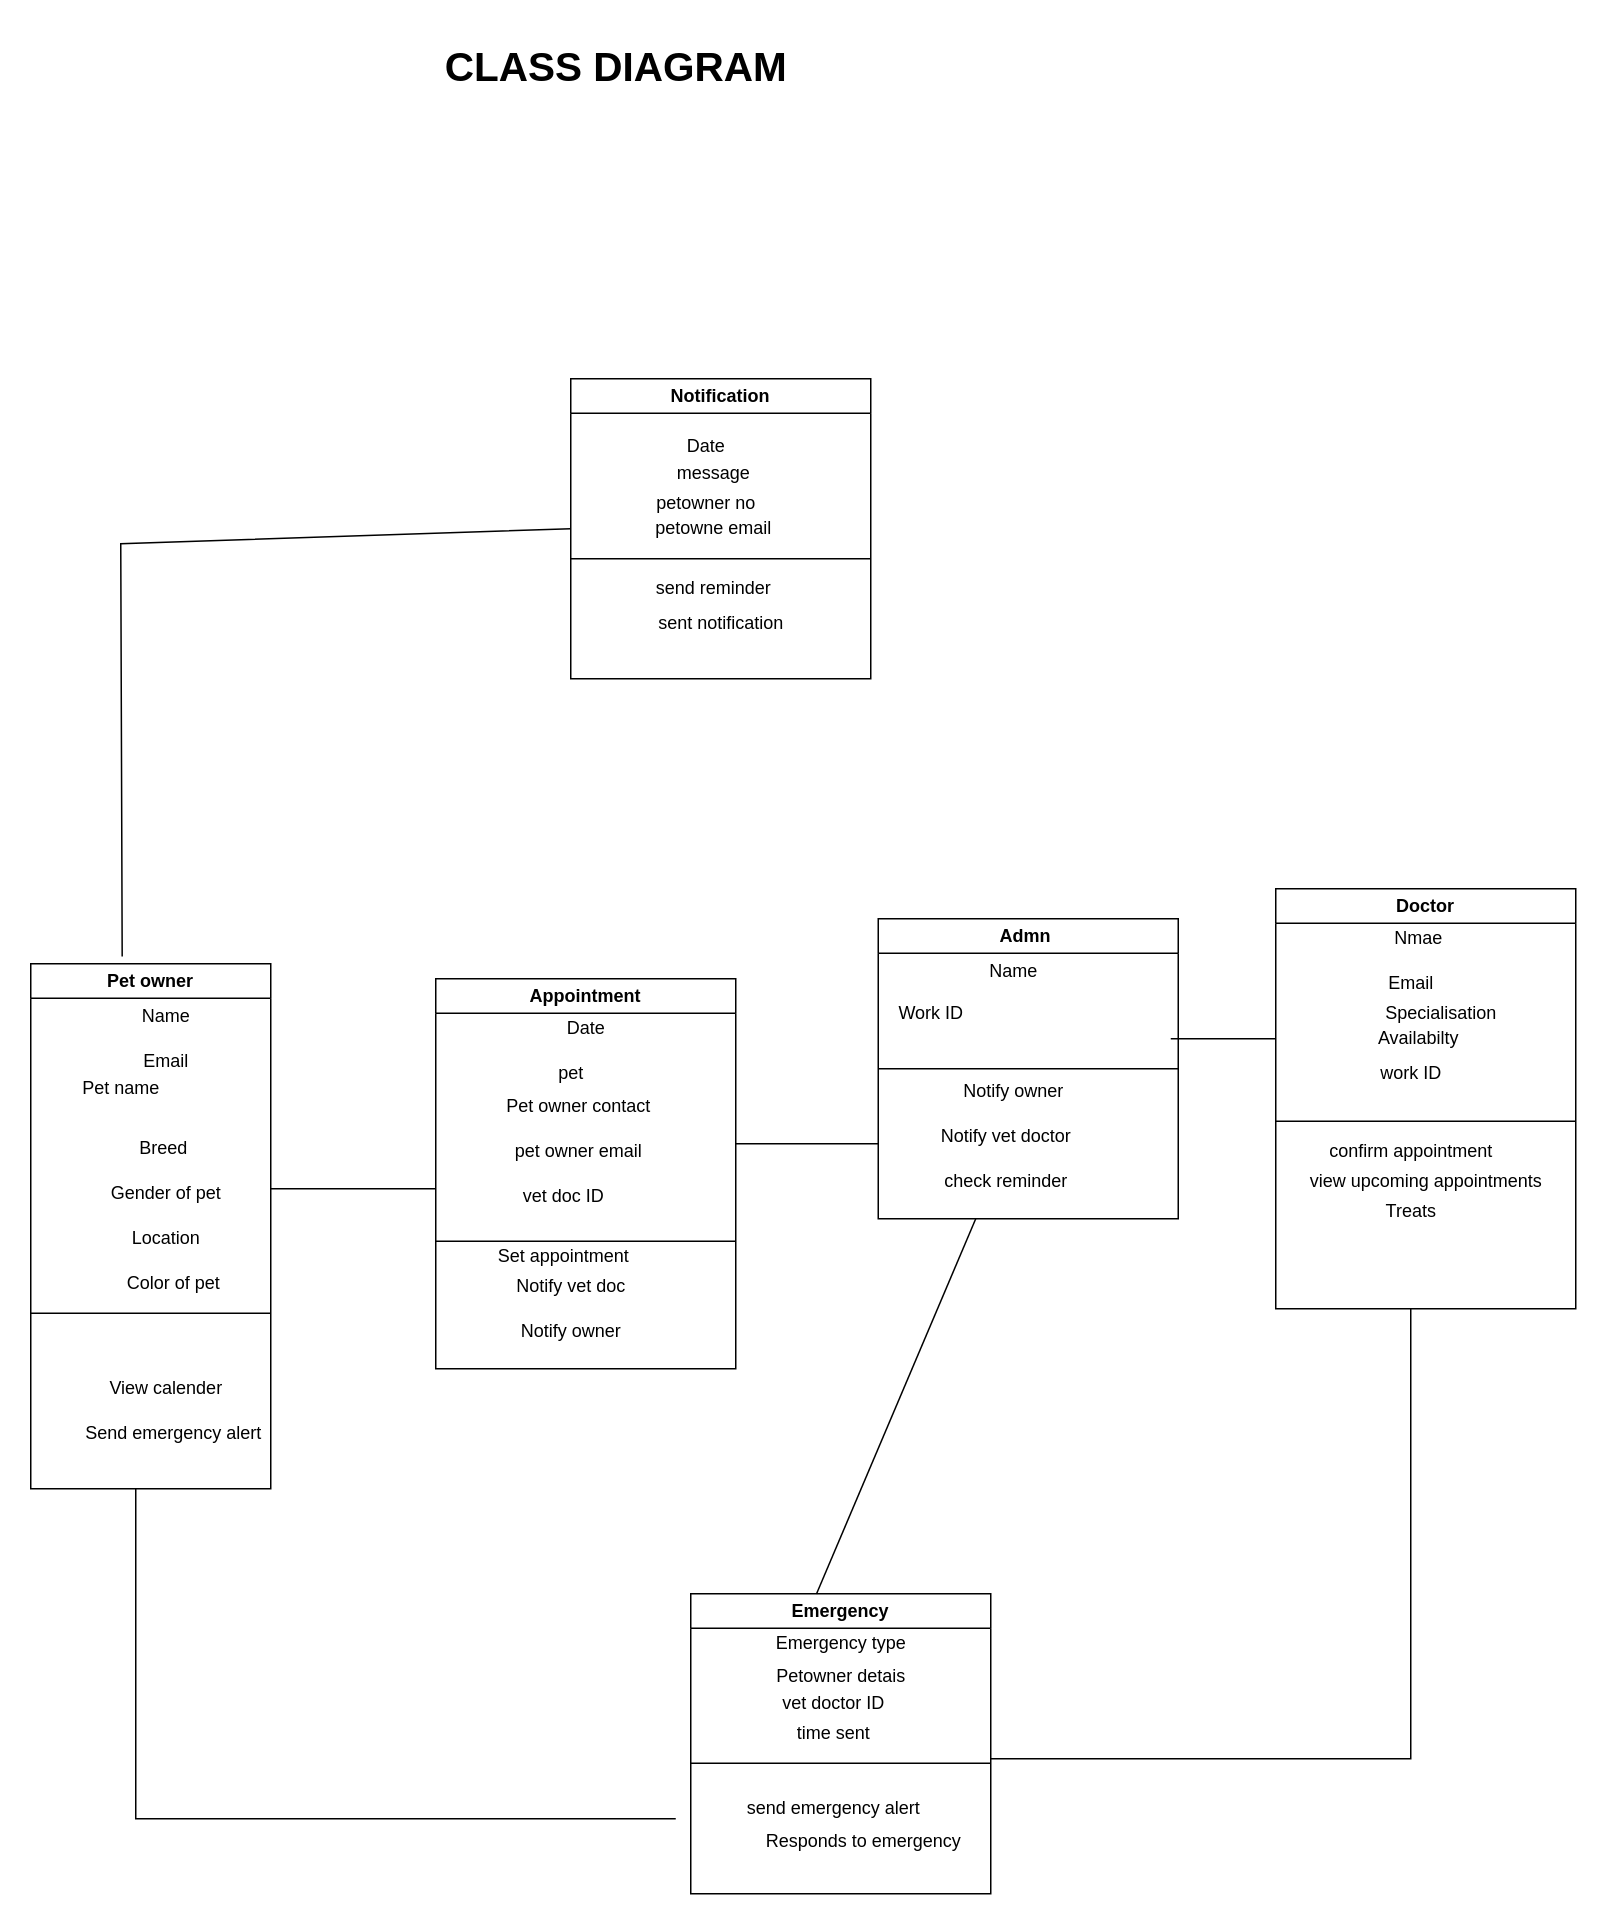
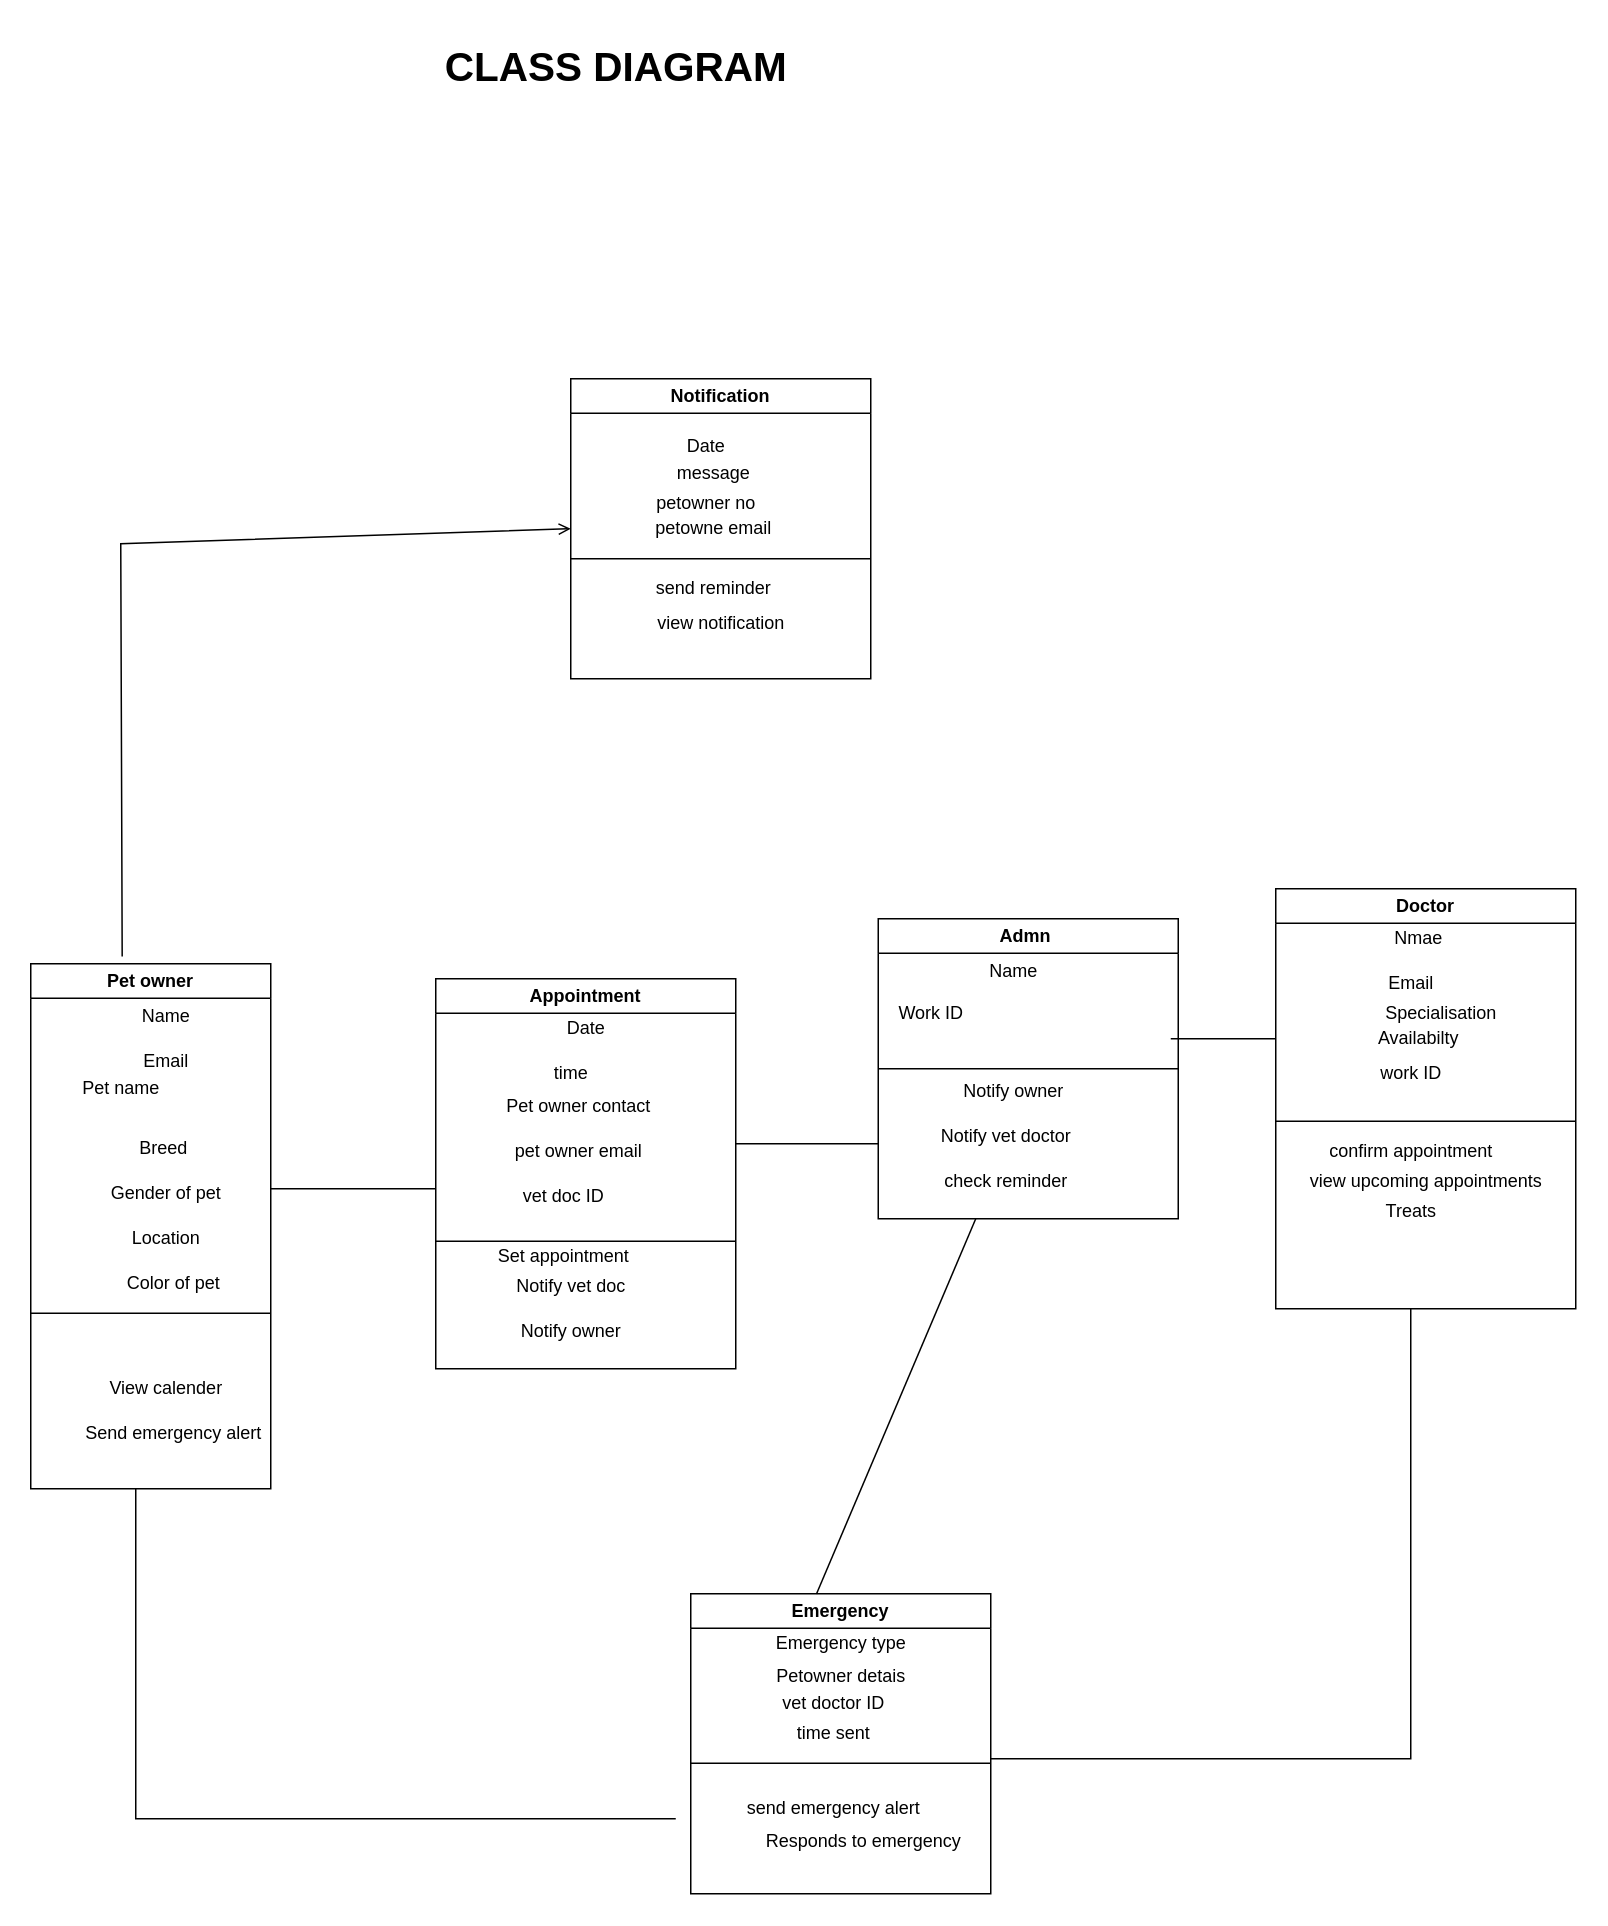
- <mxCell id="56" value="" style="endArrow=none;html=1;rounded=0;exitX=0.381;exitY=-0.014;exitDx=0;exitDy=0;exitPerimeter=0;entryX=0;entryY=0.5;entryDx=0;entryDy=0;" edge="1" parent="1" source="2" target="30"><mxGeometry width="50" height="50" relative="1" as="geometry"><mxPoint x="80" y="612" as="sourcePoint" /><mxPoint x="81" y="392" as="targetPoint" /><Array as="points"><mxPoint x="80" y="362" /></Array></mxGeometry></mxCell>
+ <mxCell id="56" value="" style="endArrow=open;html=1;rounded=0;exitX=0.381;exitY=-0.014;exitDx=0;exitDy=0;exitPerimeter=0;entryX=0;entryY=0.5;entryDx=0;entryDy=0;" edge="1" parent="1" source="2" target="30"><mxGeometry width="50" height="50" relative="1" as="geometry"><mxPoint x="80" y="612" as="sourcePoint" /><mxPoint x="81" y="392" as="targetPoint" /><Array as="points"><mxPoint x="80" y="362" /></Array></mxGeometry></mxCell>
- <mxCell id="35" value="sent notification" style="text;html=1;align=center;verticalAlign=middle;resizable=0;points=[];autosize=1;strokeColor=none;fillColor=none;" vertex="1" parent="30"><mxGeometry x="45" y="148" width="110" height="30" as="geometry" /></mxCell>
+ <mxCell id="35" value="view notification" style="text;html=1;align=center;verticalAlign=middle;resizable=0;points=[];autosize=1;strokeColor=none;fillColor=none;" vertex="1" parent="30"><mxGeometry x="45" y="148" width="110" height="30" as="geometry" /></mxCell>
- <mxCell id="15" value="pet" style="text;html=1;align=center;verticalAlign=middle;resizable=0;points=[];autosize=1;strokeColor=none;fillColor=none;" vertex="1" parent="13"><mxGeometry x="65" y="48" width="50" height="30" as="geometry" /></mxCell>
+ <mxCell id="15" value="time" style="text;html=1;align=center;verticalAlign=middle;resizable=0;points=[];autosize=1;strokeColor=none;fillColor=none;" vertex="1" parent="13"><mxGeometry x="65" y="48" width="50" height="30" as="geometry" /></mxCell>
